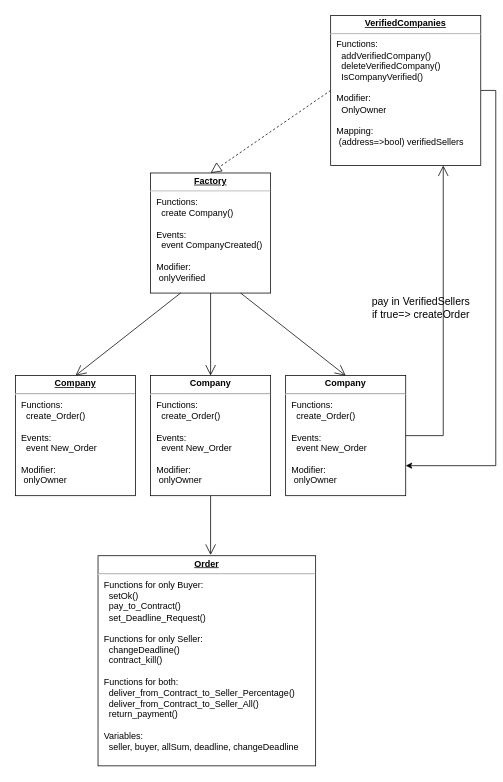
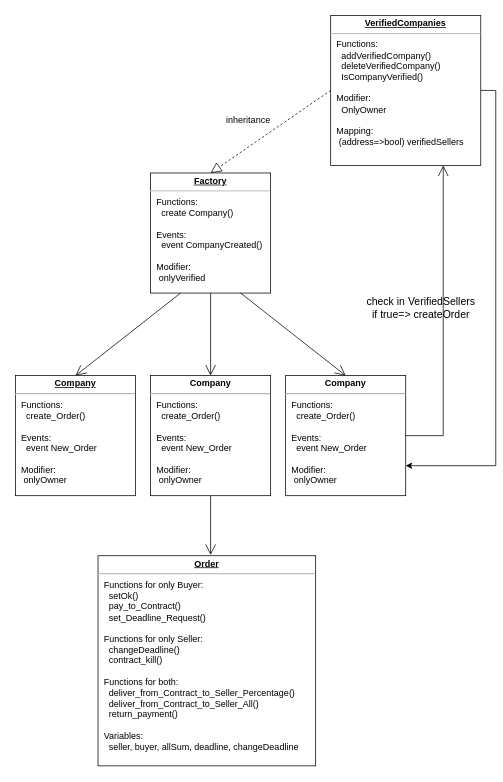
+ <mxCell id="14" value="inheritance" style="text;html=1;align=center;verticalAlign=middle;resizable=0;points=[];autosize=1;strokeColor=none;" vertex="1" parent="1"><mxGeometry x="295" y="150" width="70" height="20" as="geometry" /></mxCell>
- <mxCell id="17" value="&lt;font style=&quot;font-size: 14px&quot;&gt;pay in VerifiedSellers&lt;br&gt;if true=&amp;gt; createOrder&lt;/font&gt;" style="text;html=1;align=center;verticalAlign=middle;resizable=0;points=[];autosize=1;strokeColor=none;" vertex="1" parent="1"><mxGeometry x="480" y="390" width="160" height="40" as="geometry" /></mxCell>
+ <mxCell id="17" value="&lt;font style=&quot;font-size: 14px&quot;&gt;check in VerifiedSellers&lt;br&gt;if true=&amp;gt; createOrder&lt;/font&gt;" style="text;html=1;align=center;verticalAlign=middle;resizable=0;points=[];autosize=1;strokeColor=none;" vertex="1" parent="1"><mxGeometry x="480" y="390" width="160" height="40" as="geometry" /></mxCell>
